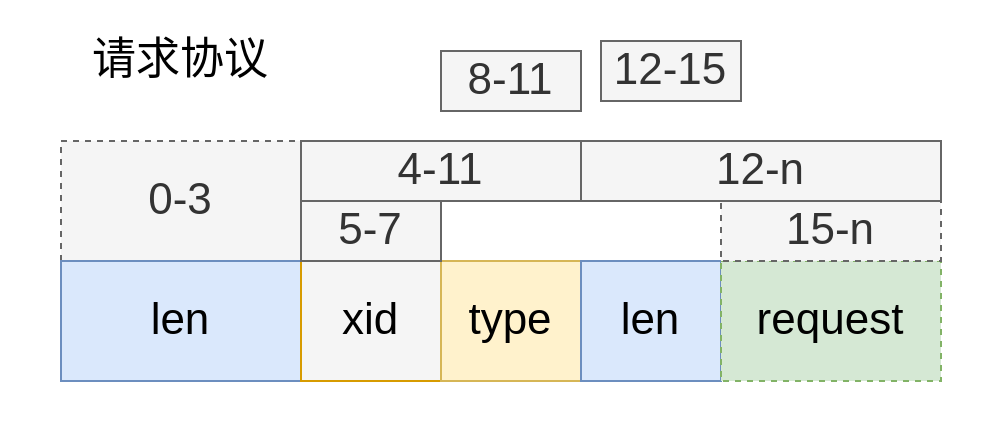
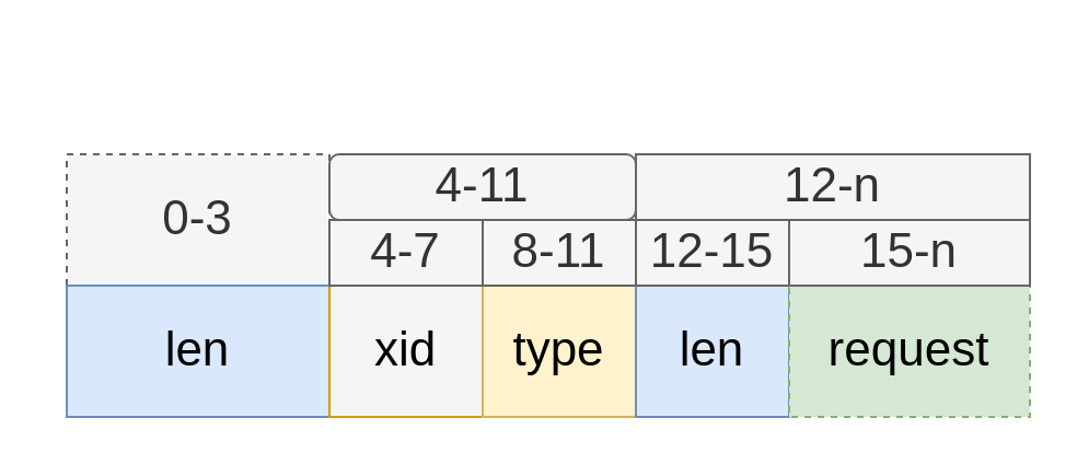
- <mxCell id="14" value="&lt;font style=&quot;font-size: 22px&quot;&gt;请求协议&lt;/font&gt;" style="text;html=1;strokeColor=none;fillColor=none;align=center;verticalAlign=middle;whiteSpace=wrap;rounded=0;" vertex="1" parent="1"><mxGeometry x="20" y="20" width="140" height="20" as="geometry" /></mxCell>
- <mxCell id="11" value="&lt;font style=&quot;font-size: 22px&quot;&gt;12-15&lt;/font&gt;" style="rounded=0;whiteSpace=wrap;html=1;fillColor=#f5f5f5;strokeColor=#666666;fontColor=#333333;" vertex="1" parent="1"><mxGeometry x="300" y="20" width="70" height="30" as="geometry" /></mxCell>
+ <mxCell id="11" value="&lt;font style=&quot;font-size: 22px&quot;&gt;12-15&lt;/font&gt;" style="rounded=0;whiteSpace=wrap;html=1;fillColor=#f5f5f5;strokeColor=#666666;fontColor=#333333;" vertex="1" parent="1"><mxGeometry x="290" y="100" width="70" height="30" as="geometry" /></mxCell>
- <mxCell id="7" value="&lt;font style=&quot;font-size: 22px&quot;&gt;8-11&lt;/font&gt;" style="rounded=0;whiteSpace=wrap;html=1;fillColor=#f5f5f5;strokeColor=#666666;fontColor=#333333;" vertex="1" parent="1"><mxGeometry x="220" y="25" width="70" height="30" as="geometry" /></mxCell>
+ <mxCell id="7" value="&lt;font style=&quot;font-size: 22px&quot;&gt;8-11&lt;/font&gt;" style="rounded=0;whiteSpace=wrap;html=1;fillColor=#f5f5f5;strokeColor=#666666;fontColor=#333333;" vertex="1" parent="1"><mxGeometry x="220" y="100" width="70" height="30" as="geometry" /></mxCell>
- <mxCell id="8" value="&lt;font style=&quot;font-size: 22px&quot;&gt;4-11&lt;/font&gt;" style="rounded=0;whiteSpace=wrap;html=1;fillColor=#f5f5f5;strokeColor=#666666;fontColor=#333333;" vertex="1" parent="1"><mxGeometry x="150" y="70" width="140" height="30" as="geometry" /></mxCell>
+ <mxCell id="8" value="&lt;font style=&quot;font-size: 22px&quot;&gt;4-11&lt;/font&gt;" style="whiteSpace=wrap;html=1;fillColor=#f5f5f5;strokeColor=#666666;fontColor=#333333;rounded=1;" vertex="1" parent="1"><mxGeometry x="150" y="70" width="140" height="30" as="geometry" /></mxCell>
- <mxCell id="6" value="&lt;font style=&quot;font-size: 22px&quot;&gt;5-7&lt;/font&gt;" style="rounded=0;whiteSpace=wrap;html=1;fillColor=#f5f5f5;strokeColor=#666666;fontColor=#333333;" vertex="1" parent="1"><mxGeometry x="150" y="100" width="70" height="30" as="geometry" /></mxCell>
+ <mxCell id="6" value="&lt;font style=&quot;font-size: 22px&quot;&gt;4-7&lt;/font&gt;" style="rounded=0;whiteSpace=wrap;html=1;fillColor=#f5f5f5;strokeColor=#666666;fontColor=#333333;" vertex="1" parent="1"><mxGeometry x="150" y="100" width="70" height="30" as="geometry" /></mxCell>
- <mxCell id="12" value="&lt;font style=&quot;font-size: 22px&quot;&gt;15-n&lt;/font&gt;" style="rounded=0;whiteSpace=wrap;html=1;fillColor=#f5f5f5;strokeColor=#666666;fontColor=#333333;dashed=1;" vertex="1" parent="1"><mxGeometry x="360" y="100" width="110" height="30" as="geometry" /></mxCell>
+ <mxCell id="12" value="&lt;font style=&quot;font-size: 22px&quot;&gt;15-n&lt;/font&gt;" style="rounded=0;whiteSpace=wrap;html=1;fillColor=#f5f5f5;strokeColor=#666666;fontColor=#333333;" vertex="1" parent="1"><mxGeometry x="360" y="100" width="110" height="30" as="geometry" /></mxCell>
